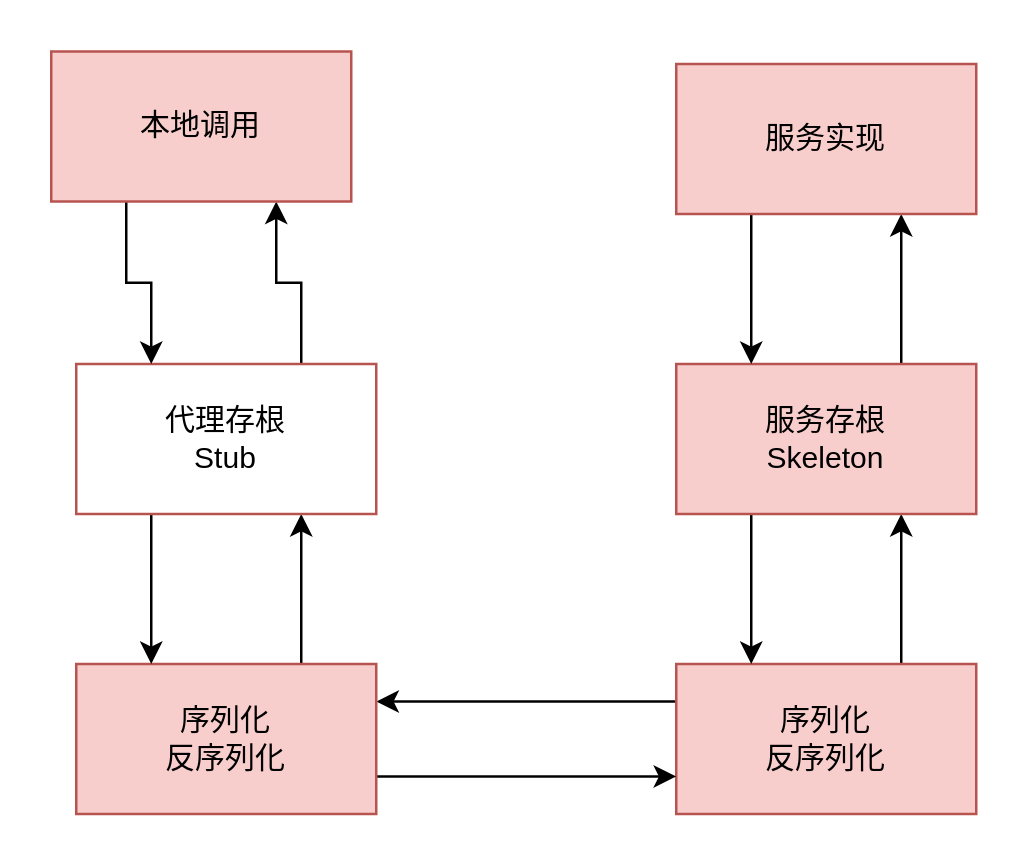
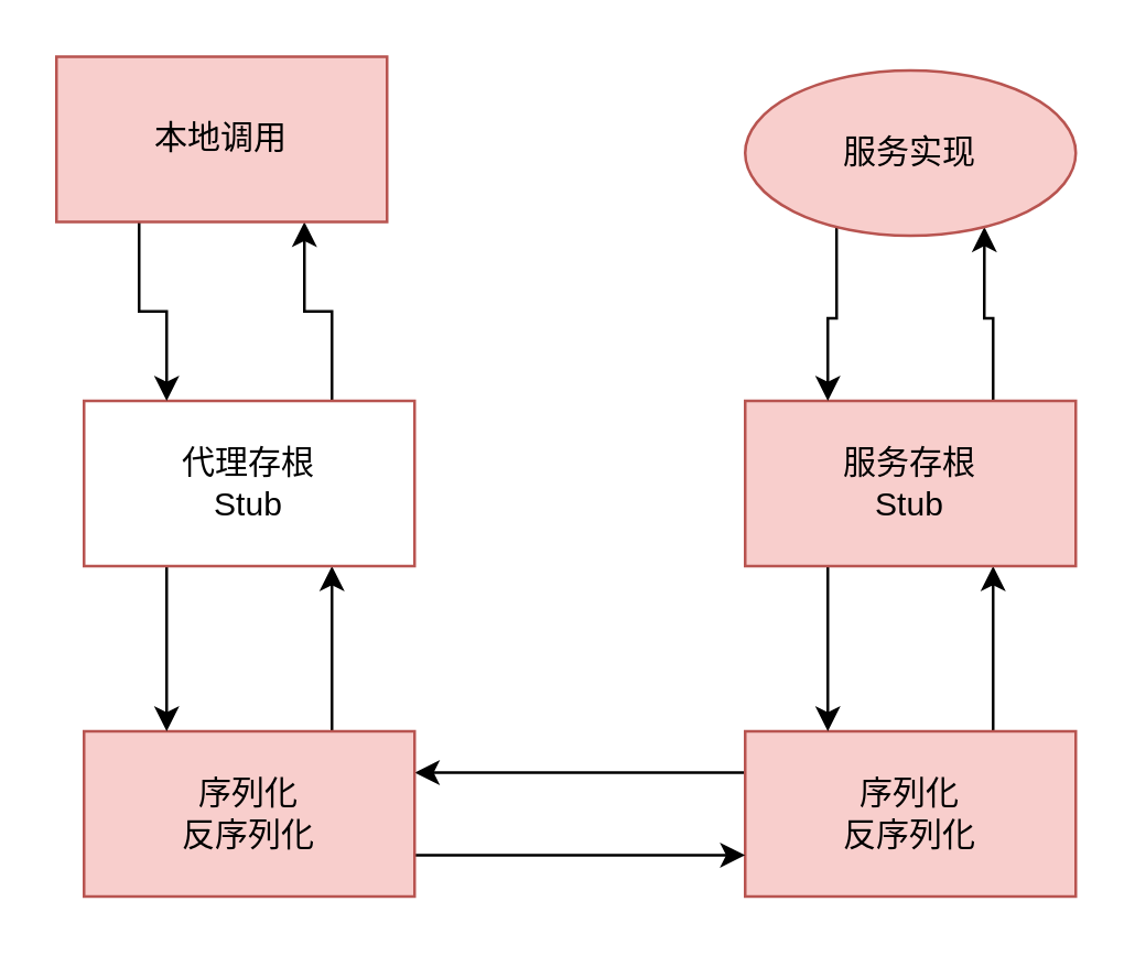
- <mxCell id="9" value="服务实现" style="rounded=0;whiteSpace=wrap;html=1;fillColor=#f8cecc;strokeColor=#b85450;" vertex="1" parent="1"><mxGeometry x="270" y="25" width="120" height="60" as="geometry" /></mxCell>
+ <mxCell id="9" value="服务实现" style="ellipse;whiteSpace=wrap;html=1;fillColor=#f8cecc;strokeColor=#b85450;" vertex="1" parent="1"><mxGeometry x="270" y="25" width="120" height="60" as="geometry" /></mxCell>
- <mxCell id="7" value="&lt;div&gt;服务存根&lt;/div&gt;&lt;div&gt;Skeleton&lt;br&gt;&lt;/div&gt;" style="rounded=0;whiteSpace=wrap;html=1;fillColor=#f8cecc;strokeColor=#b85450;" vertex="1" parent="1"><mxGeometry x="270" y="145" width="120" height="60" as="geometry" /></mxCell>
+ <mxCell id="7" value="&lt;div&gt;服务存根&lt;/div&gt;&lt;div&gt;Stub&lt;br&gt;&lt;/div&gt;" style="rounded=0;whiteSpace=wrap;html=1;fillColor=#f8cecc;strokeColor=#b85450;" vertex="1" parent="1"><mxGeometry x="270" y="145" width="120" height="60" as="geometry" /></mxCell>
